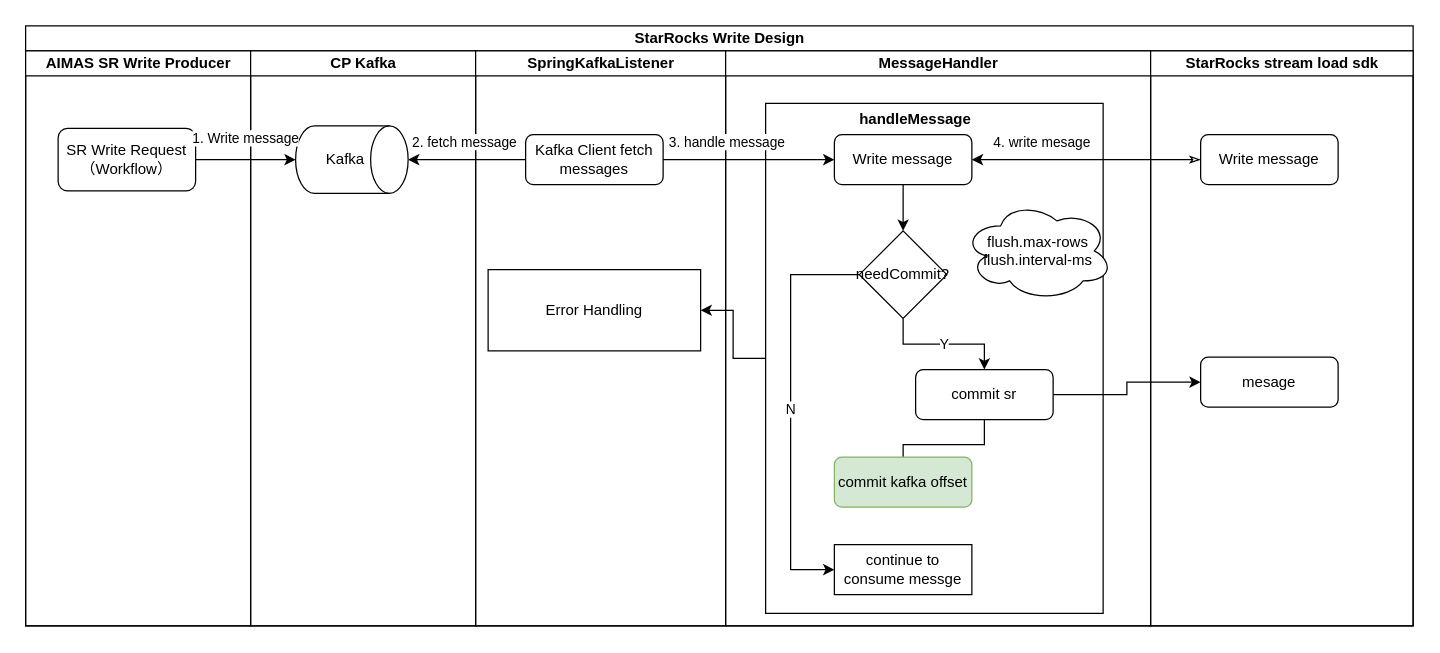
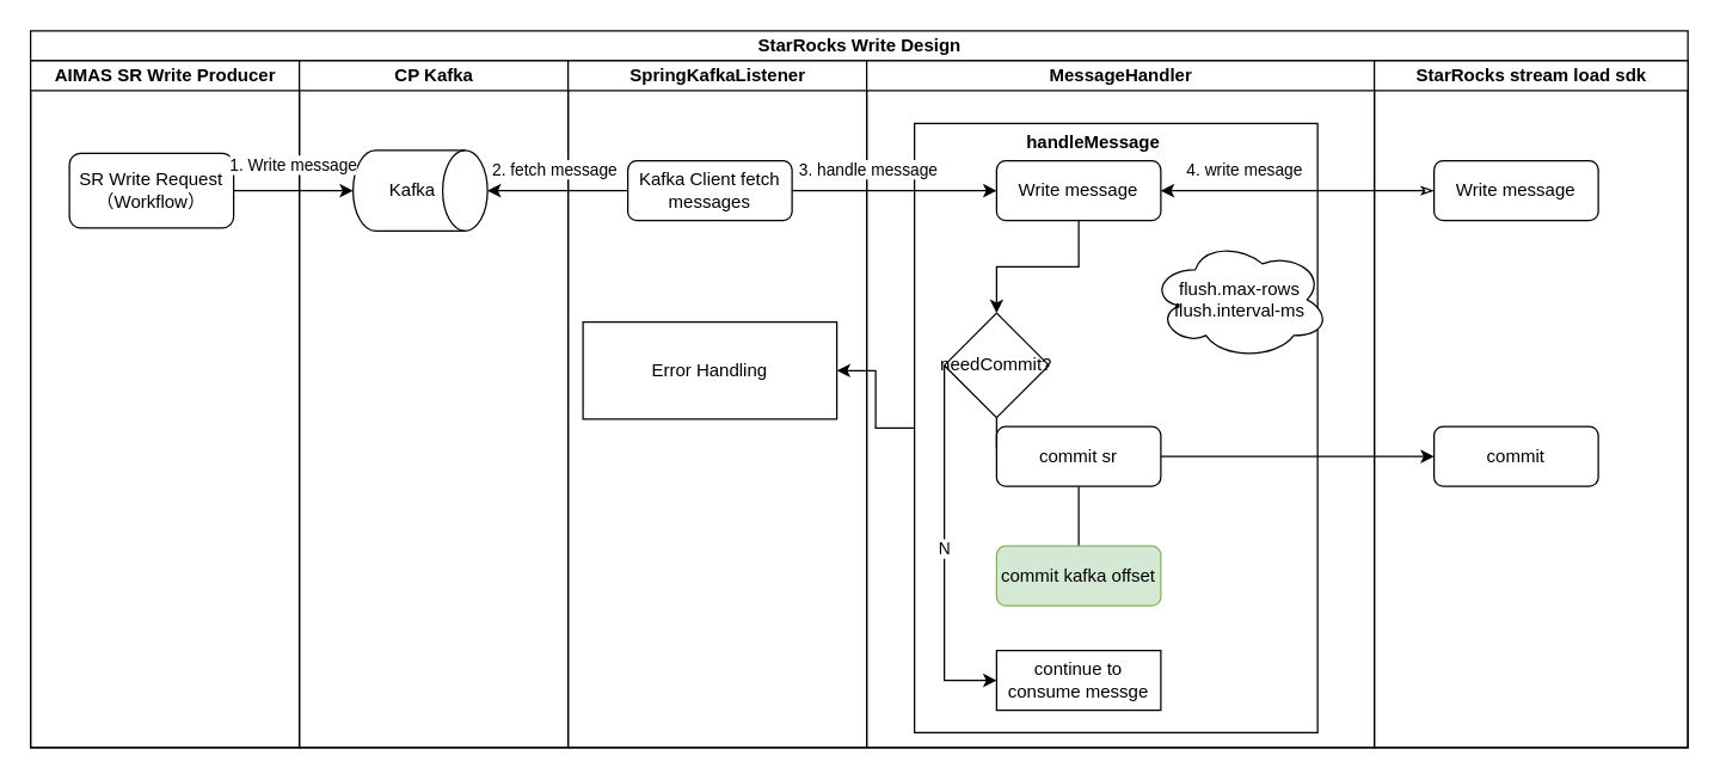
- <mxCell id="17" value="needCommit?" style="rhombus;whiteSpace=wrap;html=1;" vertex="1" parent="11"><mxGeometry x="107" y="144" width="70" height="70" as="geometry" /></mxCell>
+ <mxCell id="17" value="needCommit?" style="rhombus;whiteSpace=wrap;html=1;" vertex="1" parent="11"><mxGeometry x="52" y="169" width="70" height="70" as="geometry" /></mxCell>
- <mxCell id="26" value="mesage" style="rounded=1;whiteSpace=wrap;html=1;" vertex="1" parent="24"><mxGeometry x="40.0" y="245" width="110" height="40" as="geometry" /></mxCell>
+ <mxCell id="26" value="commit" style="rounded=1;whiteSpace=wrap;html=1;" vertex="1" parent="24"><mxGeometry x="40.0" y="245" width="110" height="40" as="geometry" /></mxCell>
- <mxCell id="20" value="commit sr" style="rounded=1;whiteSpace=wrap;html=1;" vertex="1" parent="11"><mxGeometry x="152" y="255" width="110" height="40" as="geometry" /></mxCell>
+ <mxCell id="20" value="commit sr" style="rounded=1;whiteSpace=wrap;html=1;" vertex="1" parent="11"><mxGeometry x="87" y="245" width="110" height="40" as="geometry" /></mxCell>
